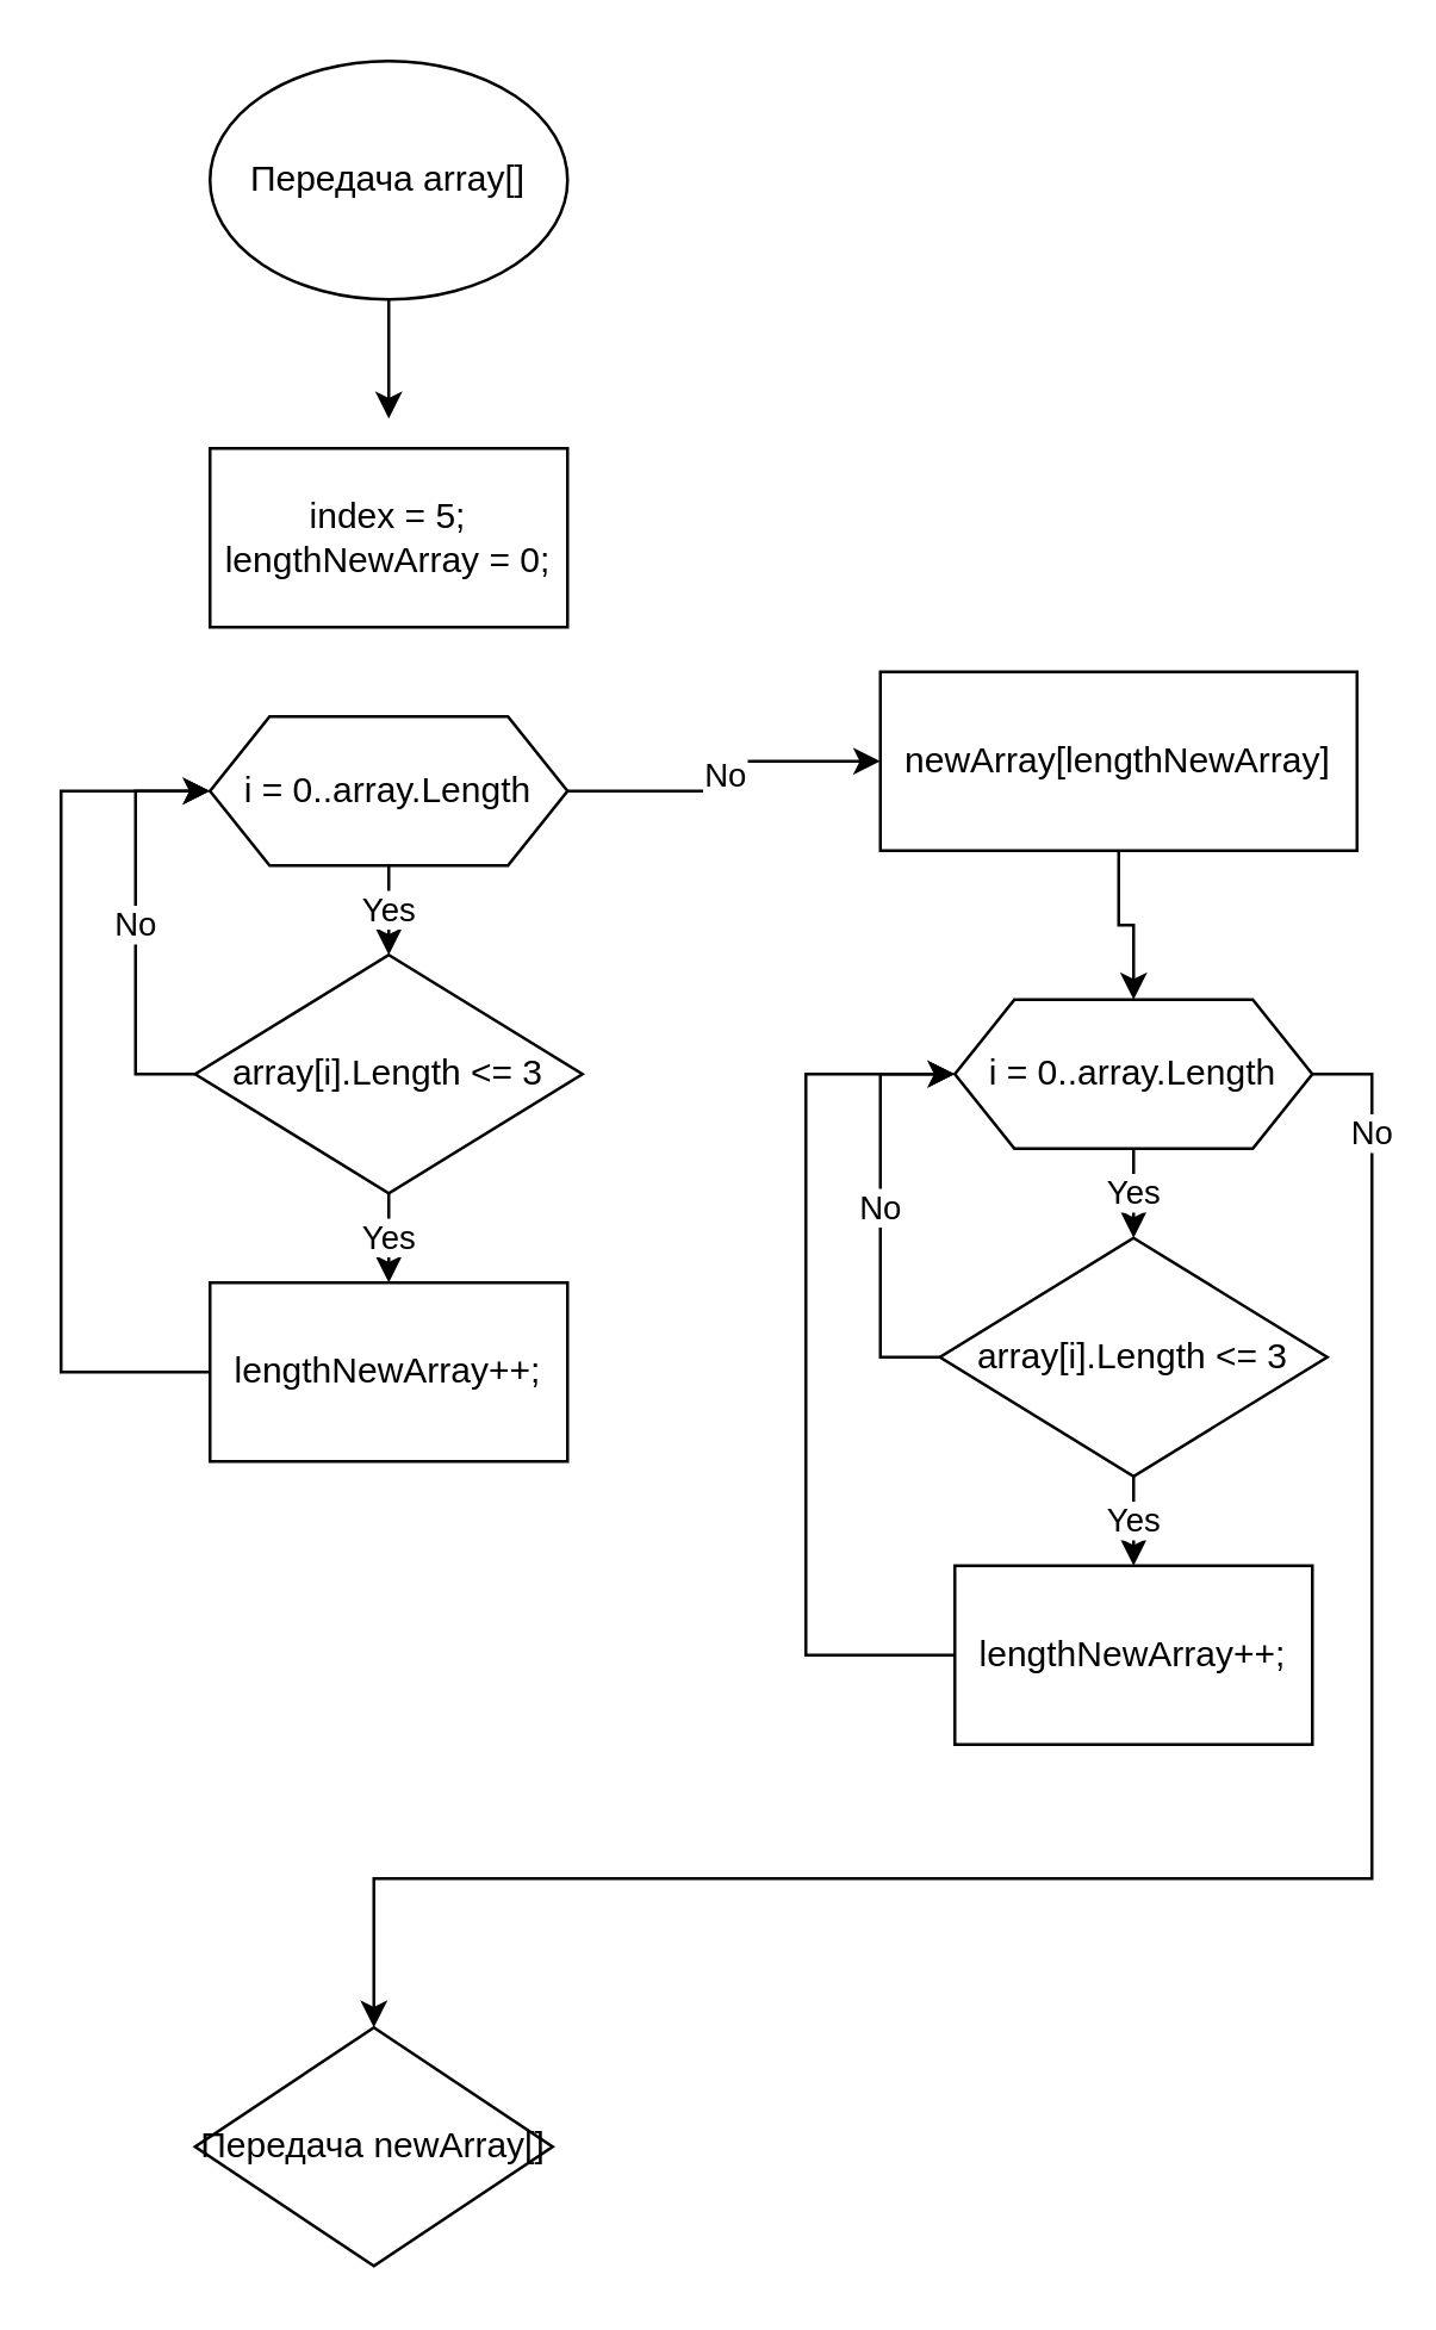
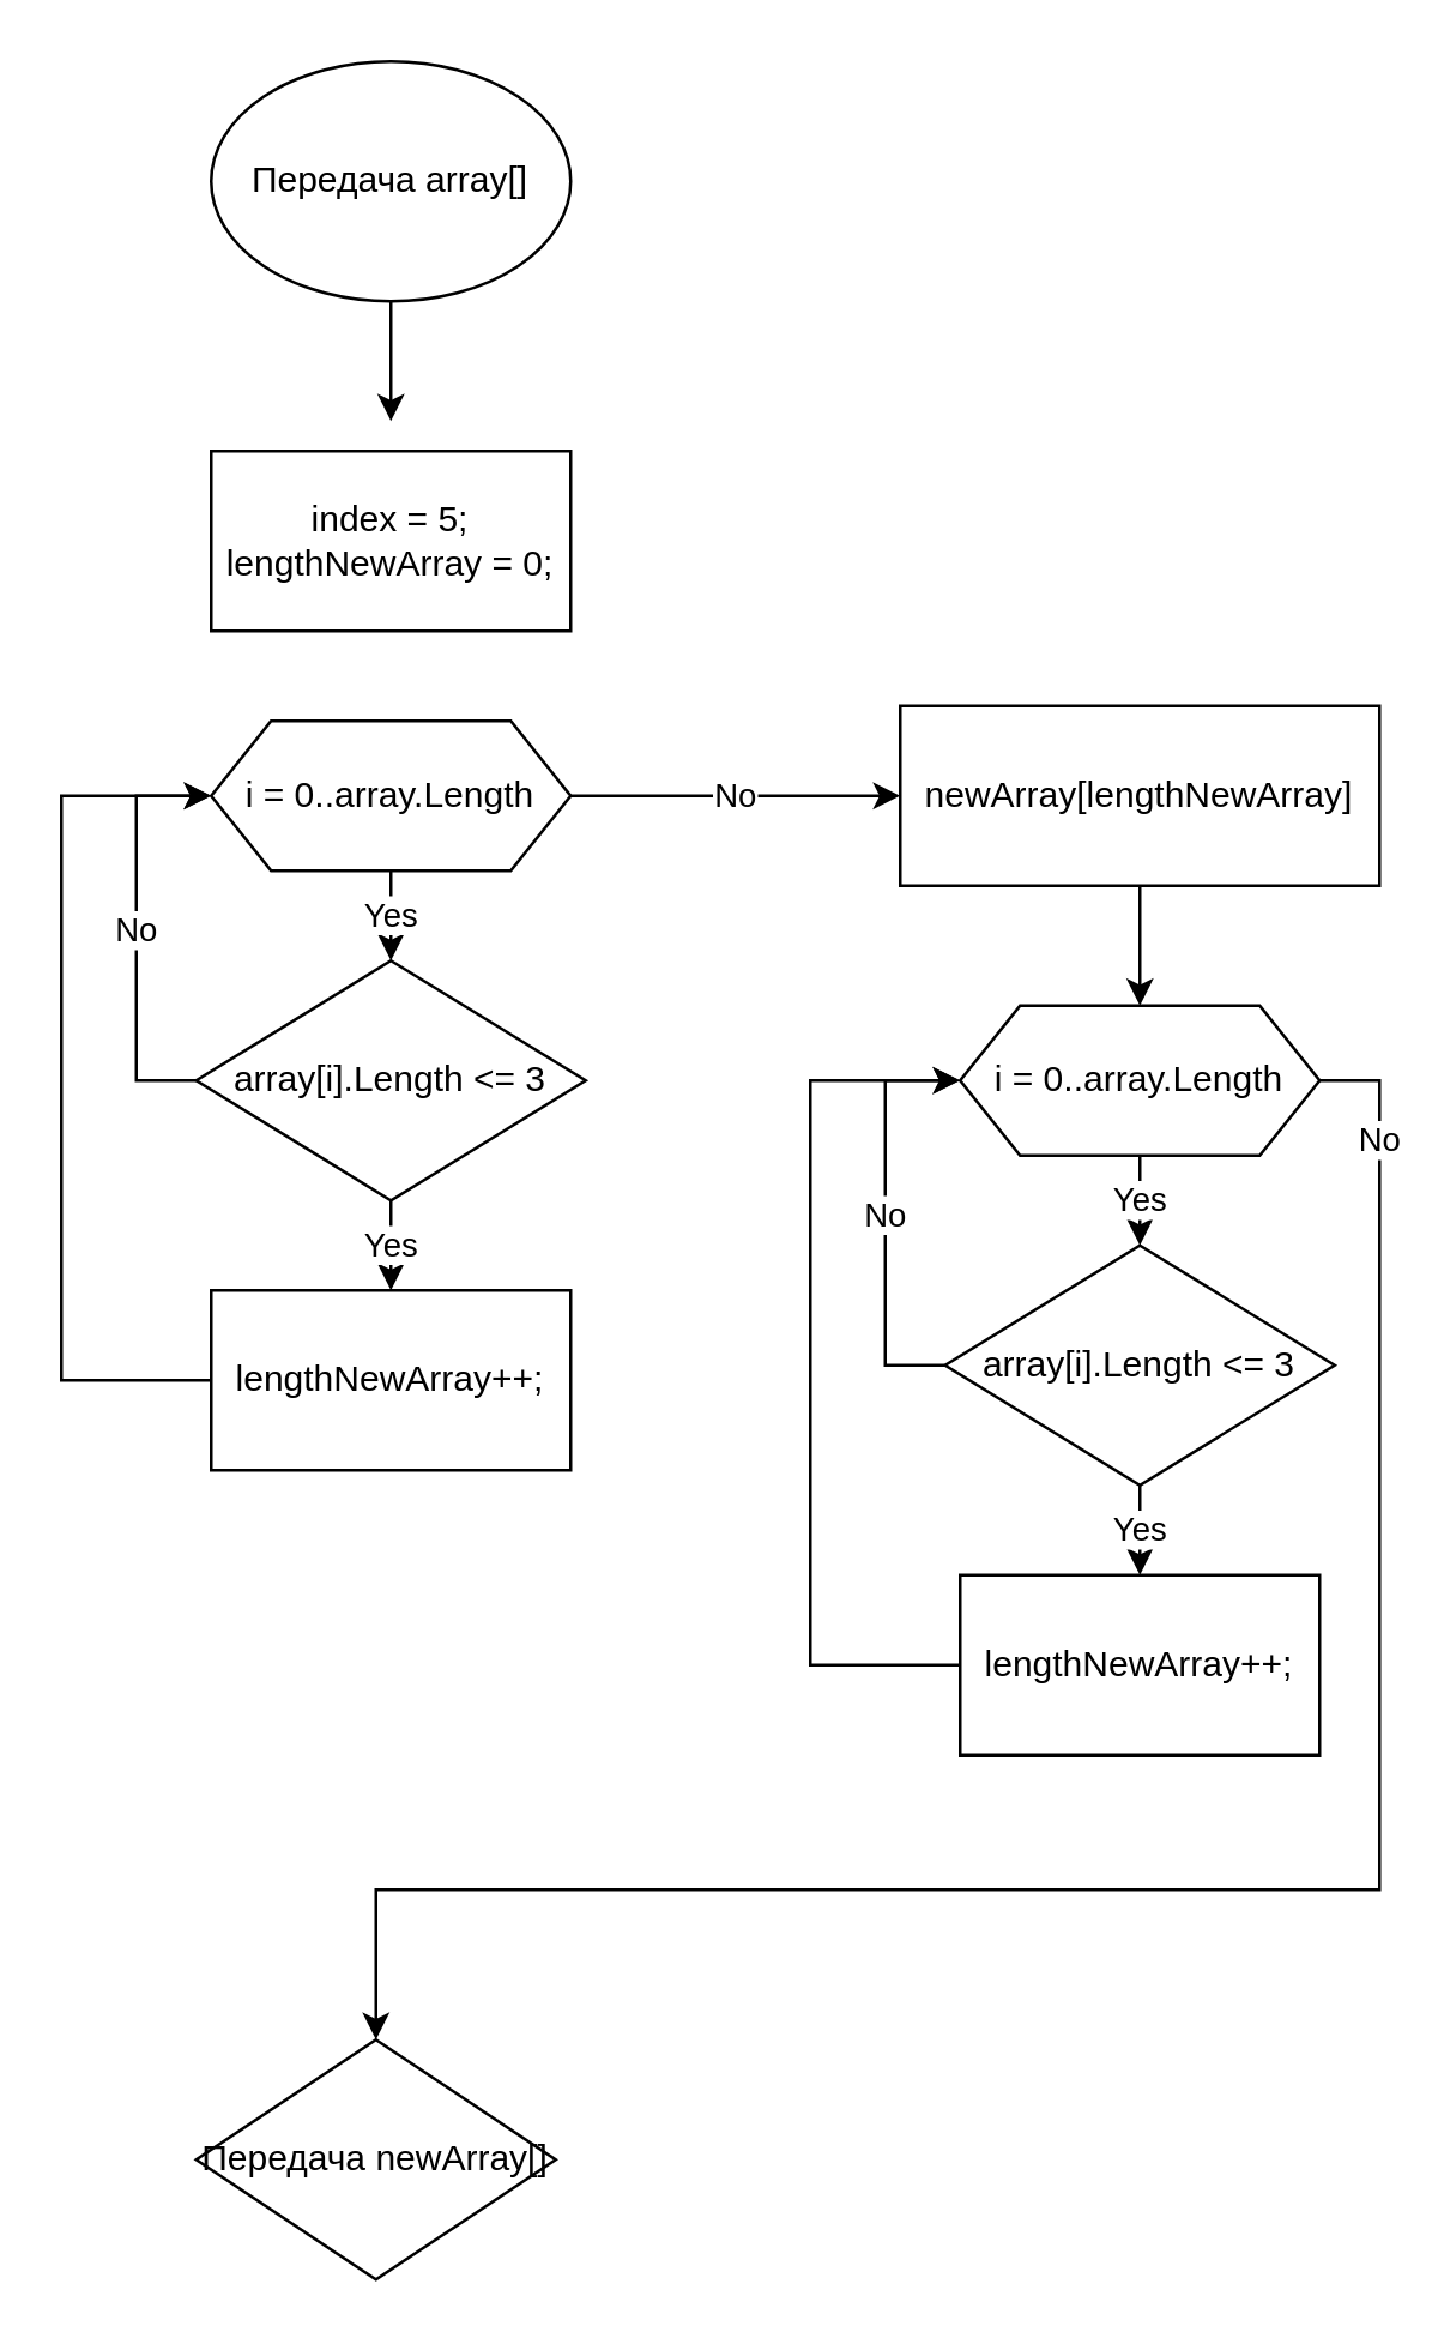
- <mxCell id="15" value="newArray[lengthNewArray]" style="whiteSpace=wrap;html=1;" vertex="1" parent="1"><mxGeometry x="295" y="225" width="160" height="60" as="geometry" /></mxCell>
+ <mxCell id="15" value="newArray[lengthNewArray]" style="whiteSpace=wrap;html=1;" vertex="1" parent="1"><mxGeometry x="300" y="235" width="160" height="60" as="geometry" /></mxCell>
